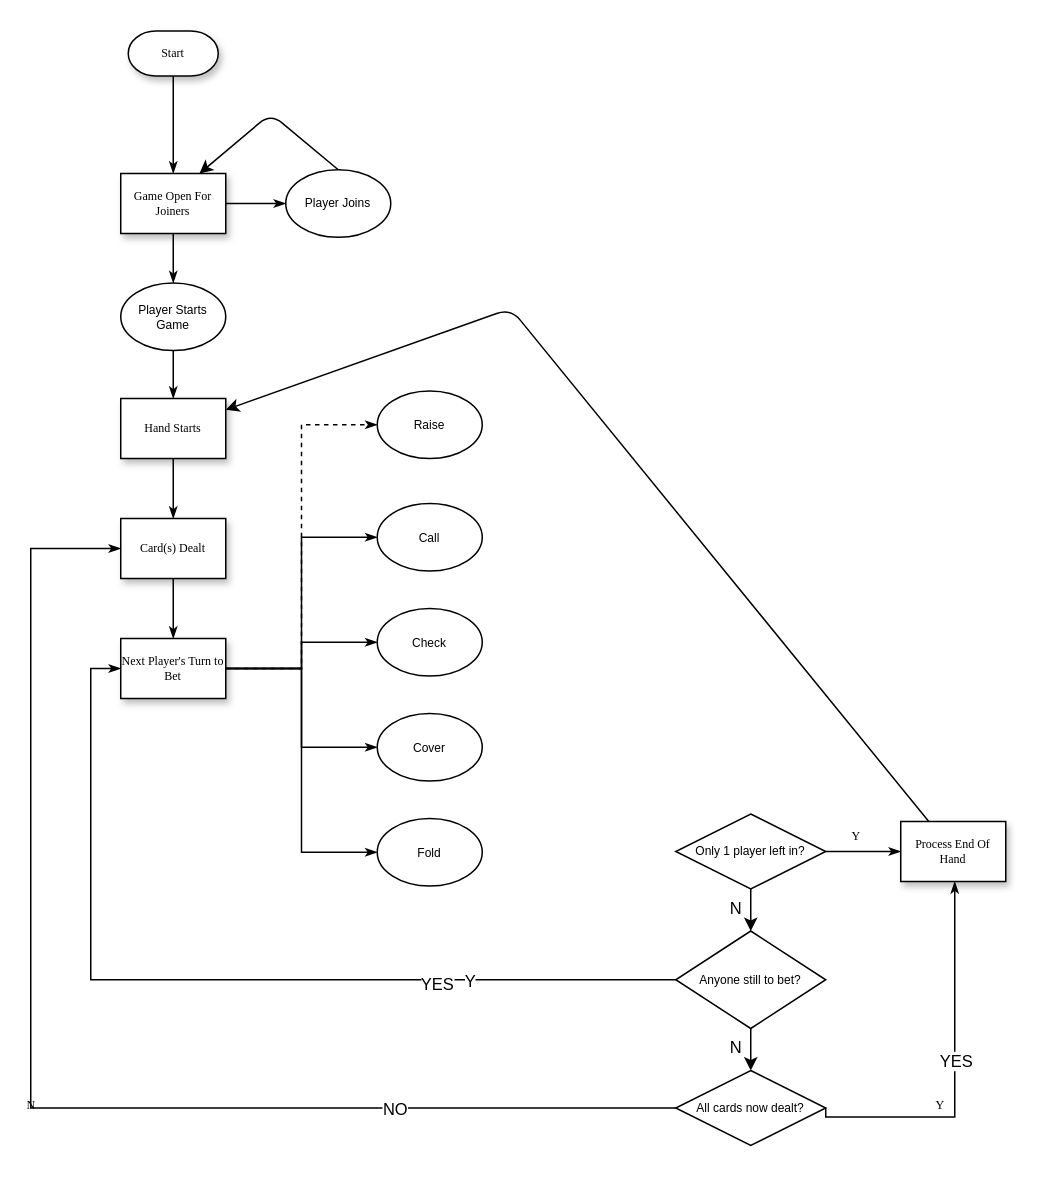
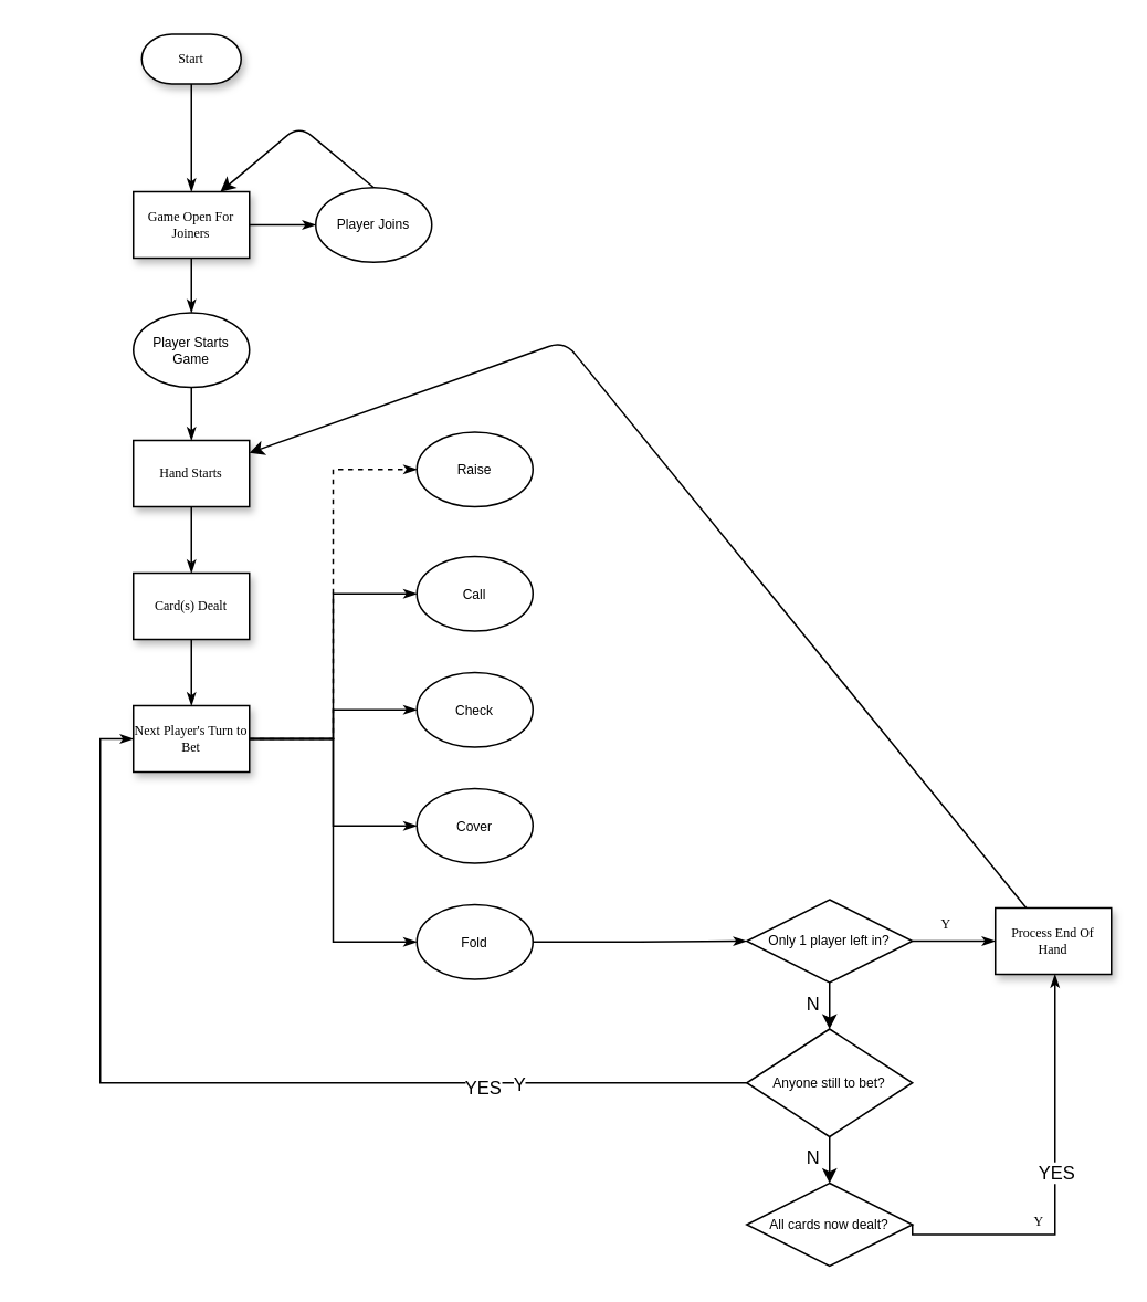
+ <mxCell id="29" style="edgeStyle=orthogonalEdgeStyle;rounded=0;html=1;labelBackgroundColor=none;startSize=5;endArrow=classicThin;endFill=1;endSize=5;jettySize=auto;orthogonalLoop=1;strokeWidth=1;fontFamily=Verdana;fontSize=8" edge="1" parent="1" source="25" target="26"><mxGeometry relative="1" as="geometry"><mxPoint x="160" y="315" as="sourcePoint" /><mxPoint x="200" y="315" as="targetPoint" /></mxGeometry></mxCell>
- <mxCell id="37" value="N" style="edgeStyle=orthogonalEdgeStyle;rounded=0;html=1;labelBackgroundColor=none;startSize=5;endArrow=classicThin;endFill=1;endSize=5;jettySize=auto;orthogonalLoop=1;strokeWidth=1;fontFamily=Verdana;fontSize=8;entryX=0;entryY=0.5;entryDx=0;entryDy=0;exitX=0;exitY=0.5;exitDx=0;exitDy=0;" edge="1" parent="1" source="36" target="19"><mxGeometry relative="1" as="geometry"><mxPoint x="450" y="722" as="sourcePoint" /><mxPoint x="90" y="455" as="targetPoint" /><Array as="points"><mxPoint x="20" y="738" /><mxPoint x="20" y="365" /></Array></mxGeometry></mxCell>
- <mxCell id="38" value="Y" style="edgeLabel;html=1;align=center;verticalAlign=middle;resizable=0;points=[];" vertex="1" connectable="0" parent="37"><mxGeometry x="-0.554" y="1" relative="1" as="geometry"><mxPoint as="offset" /></mxGeometry></mxCell>
- <mxCell id="39" value="NO" style="edgeLabel;html=1;align=center;verticalAlign=middle;resizable=0;points=[];" vertex="1" connectable="0" parent="37"><mxGeometry x="-0.565" relative="1" as="geometry"><mxPoint as="offset" /></mxGeometry></mxCell>
